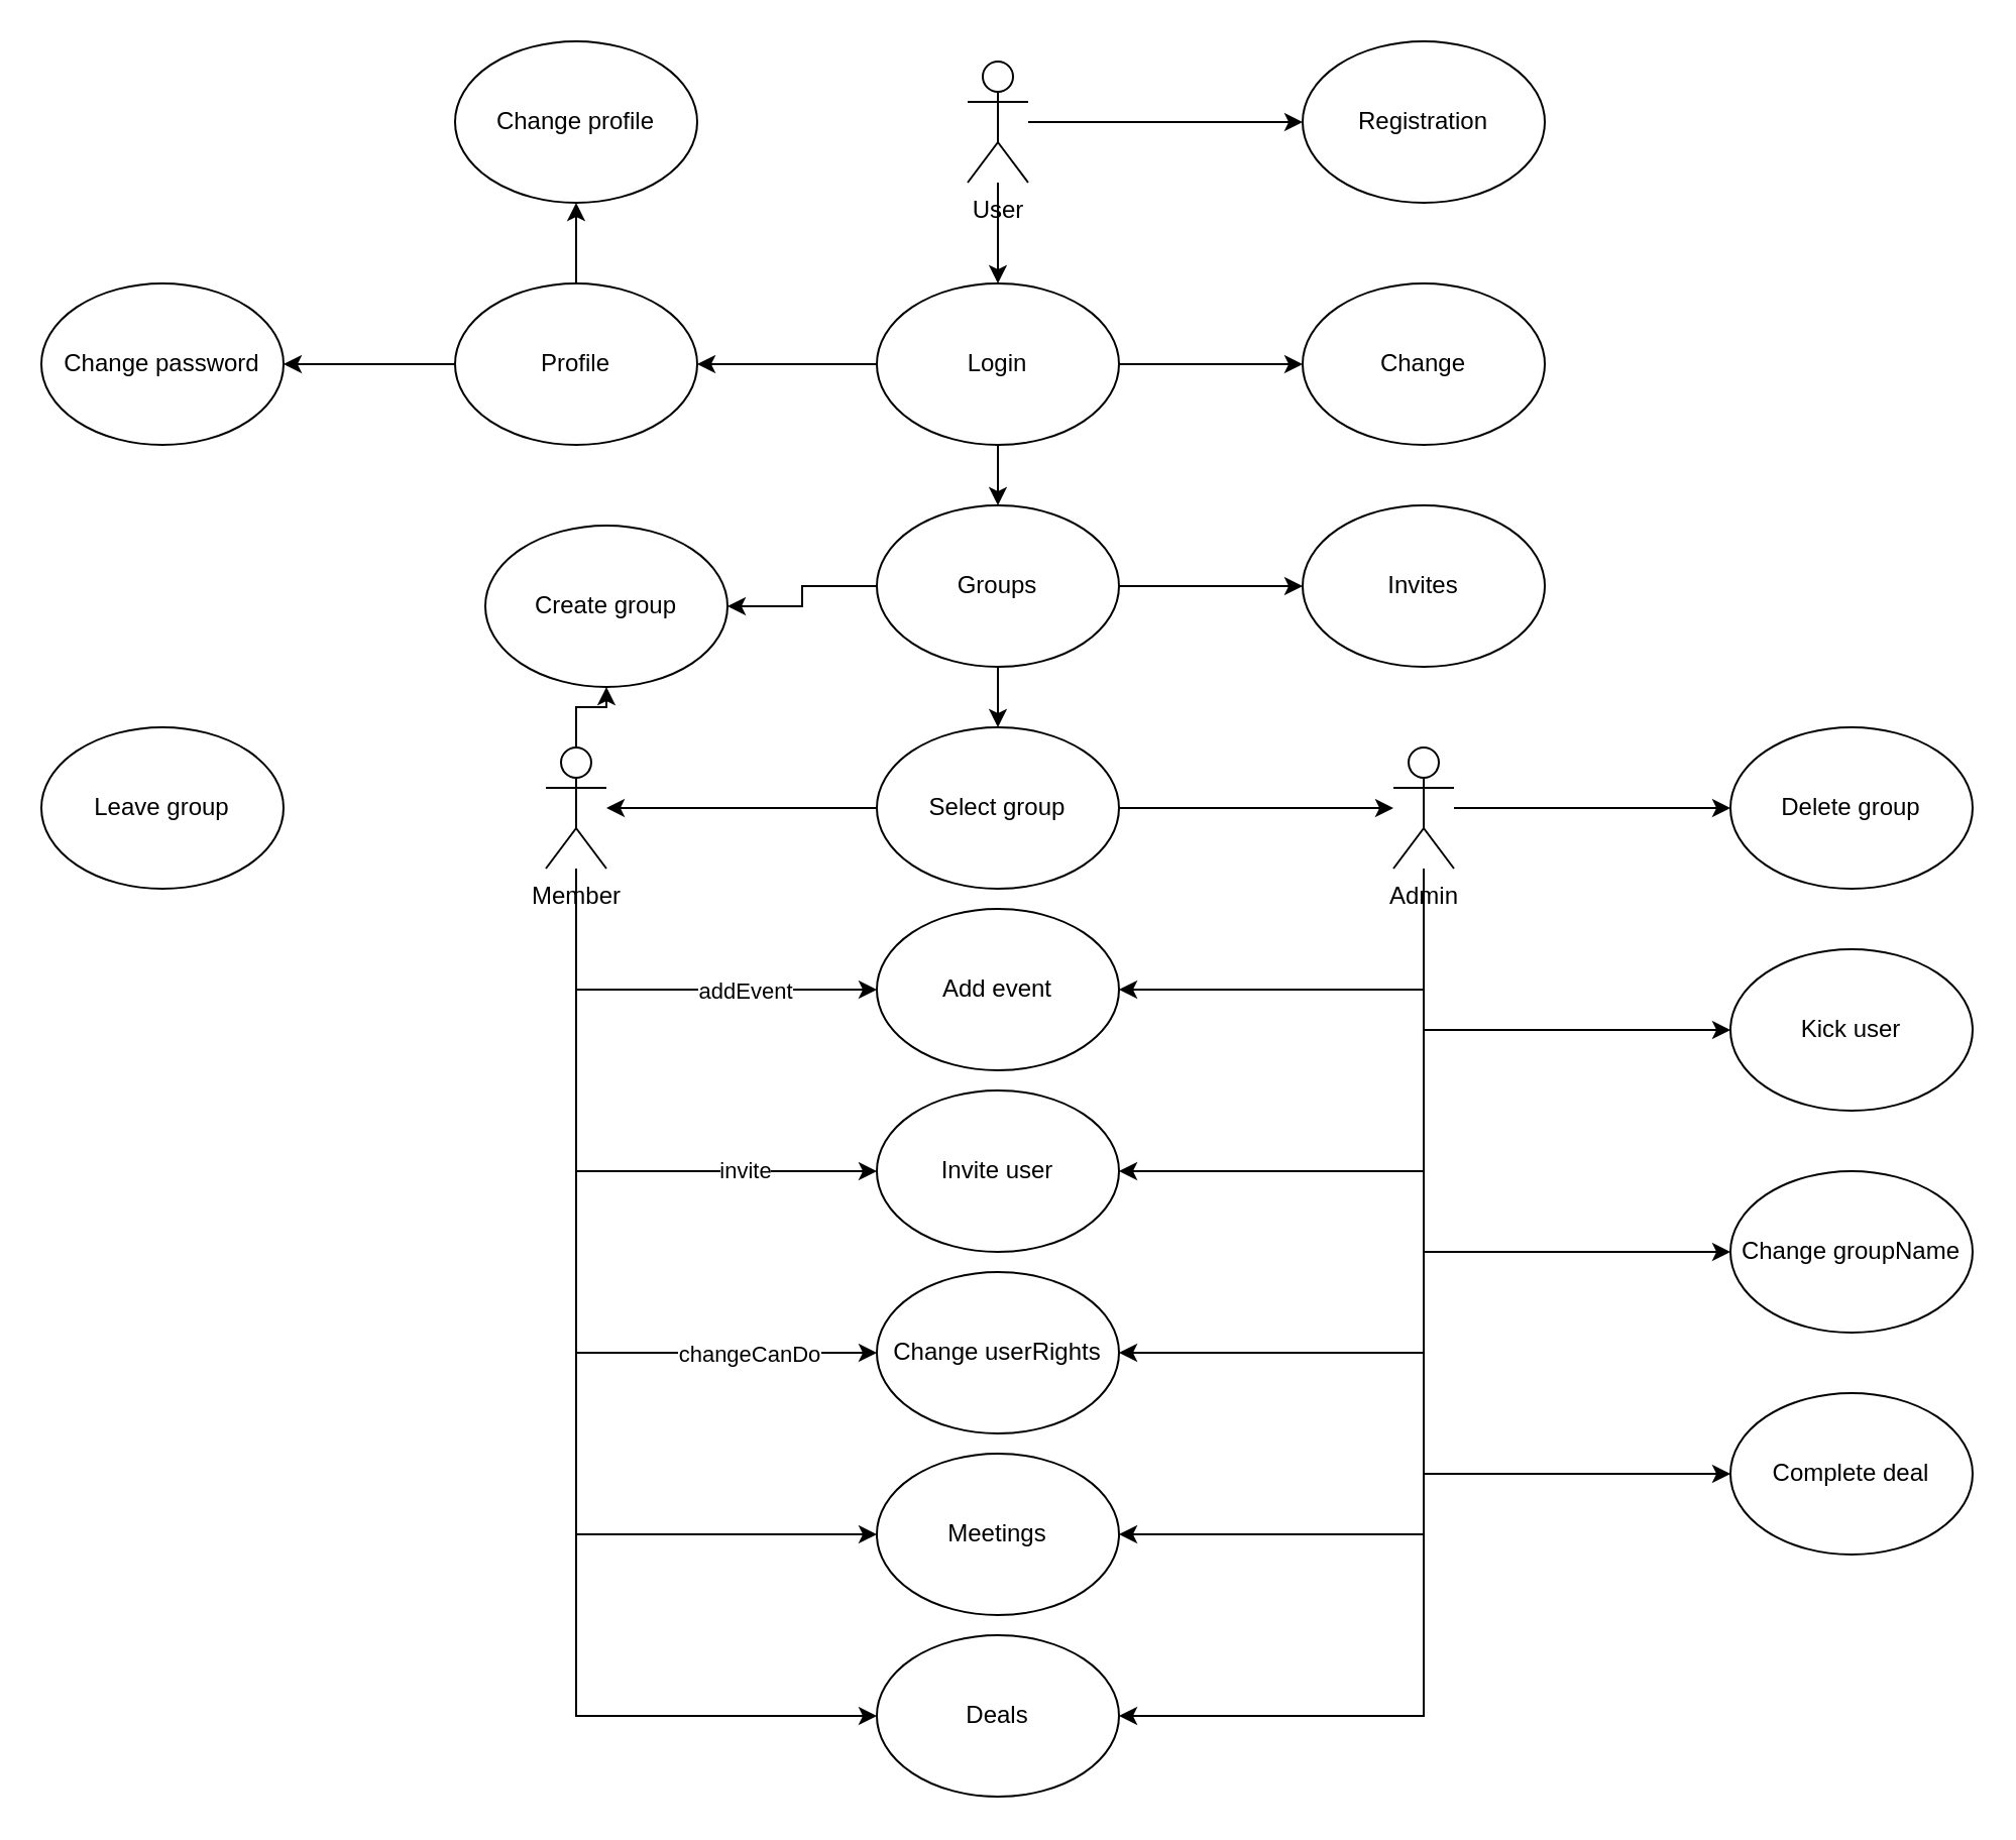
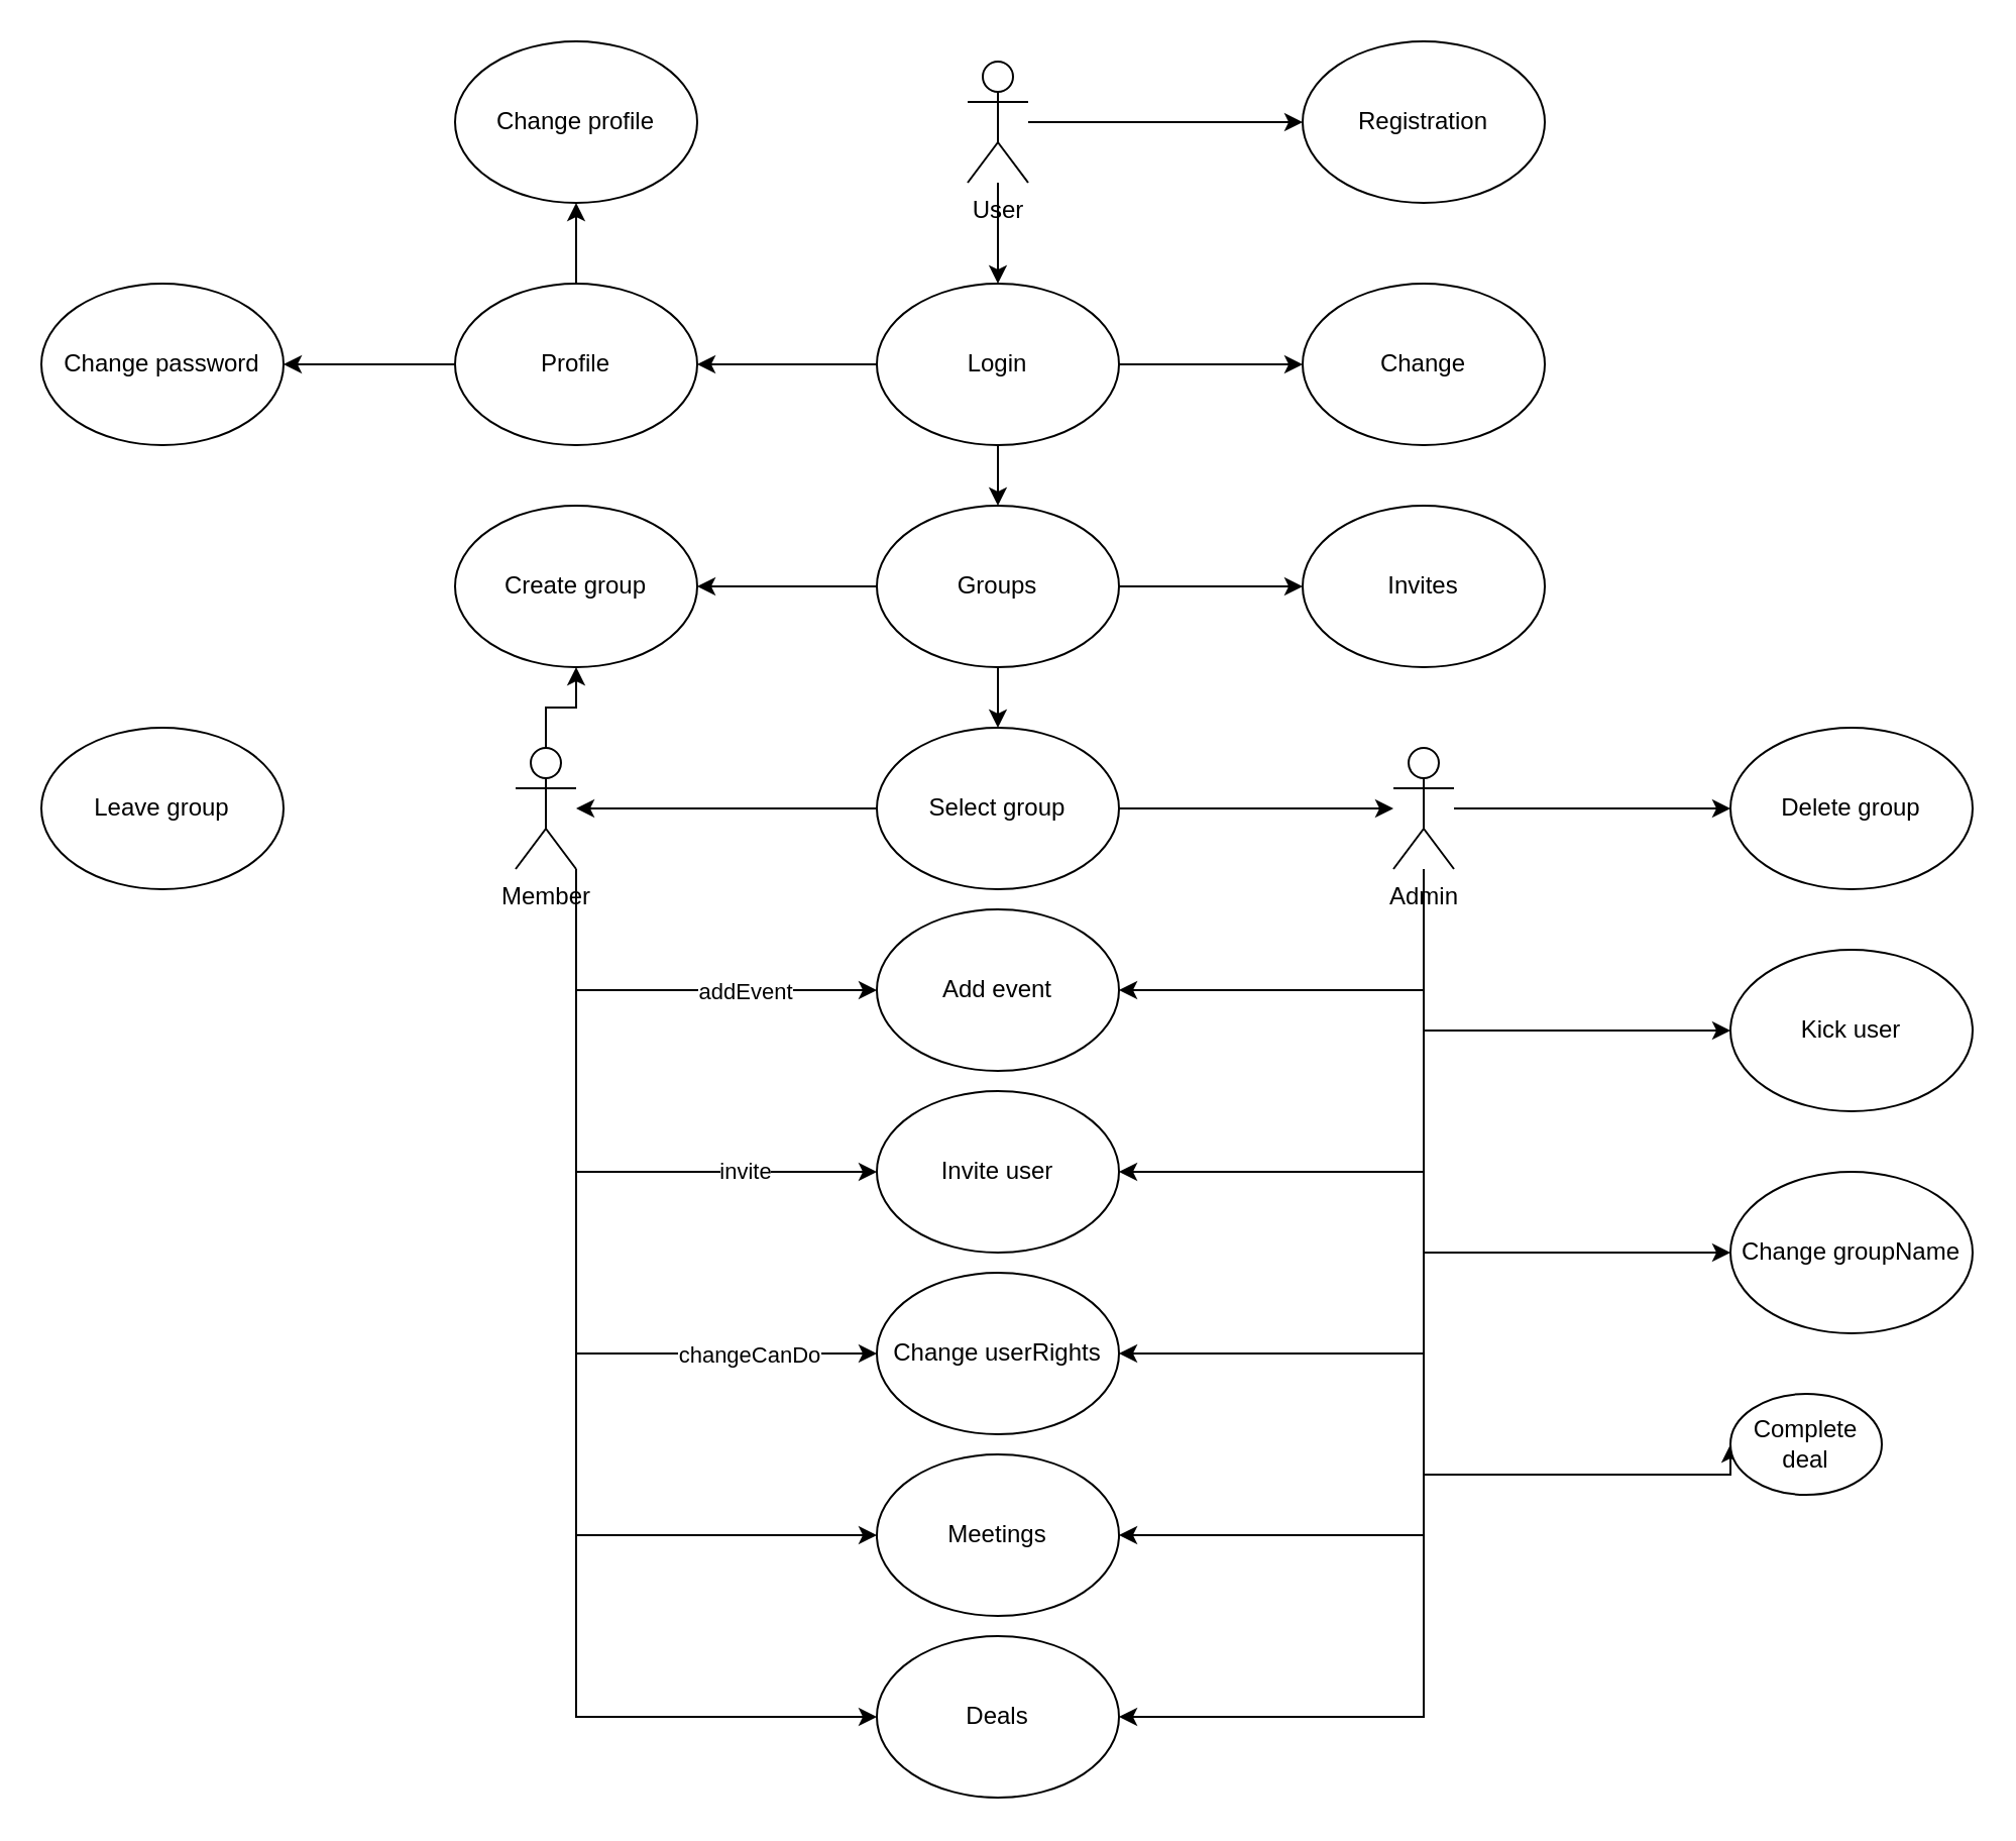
- <mxCell id="18" value="Create group" style="ellipse;whiteSpace=wrap;html=1;" vertex="1" parent="1"><mxGeometry x="240" y="260" width="120" height="80" as="geometry" /></mxCell>
+ <mxCell id="18" value="Create group" style="ellipse;whiteSpace=wrap;html=1;" vertex="1" parent="1"><mxGeometry x="225" y="250" width="120" height="80" as="geometry" /></mxCell>
- <mxCell id="31" value="Member" style="shape=umlActor;verticalLabelPosition=bottom;verticalAlign=top;html=1;outlineConnect=0;" vertex="1" parent="1"><mxGeometry x="270" y="370" width="30" height="60" as="geometry" /></mxCell>
+ <mxCell id="31" value="Member" style="shape=umlActor;verticalLabelPosition=bottom;verticalAlign=top;html=1;outlineConnect=0;" vertex="1" parent="1"><mxGeometry x="255" y="370" width="30" height="60" as="geometry" /></mxCell>
- <mxCell id="54" value="Complete deal" style="ellipse;whiteSpace=wrap;html=1;" vertex="1" parent="1"><mxGeometry x="857" y="690" width="120" height="80" as="geometry" /></mxCell>
+ <mxCell id="54" value="Complete deal" style="ellipse;whiteSpace=wrap;html=1;" vertex="1" parent="1"><mxGeometry x="857" y="690" width="75" height="50" as="geometry" /></mxCell>
